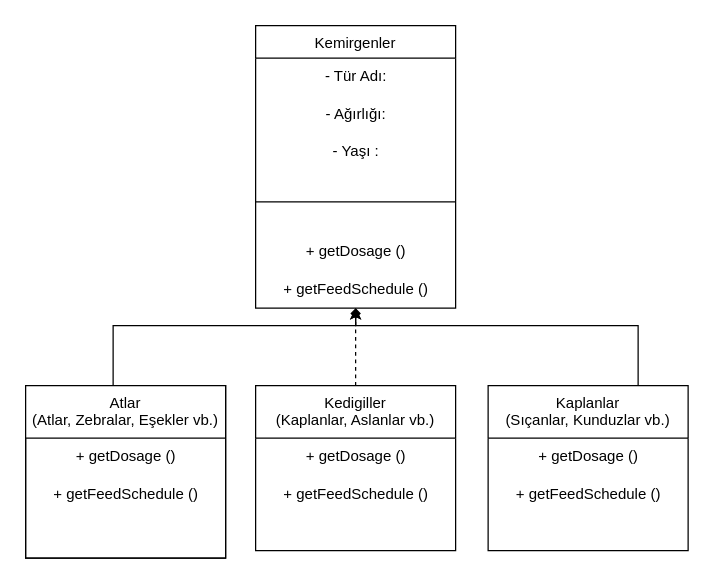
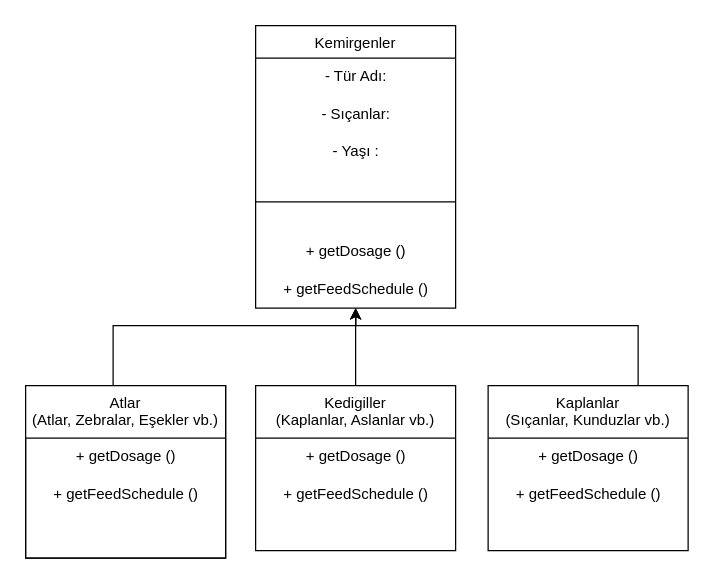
- <mxCell id="17" value="- Ağırlığı:" style="text;html=1;align=center;verticalAlign=middle;resizable=0;points=[];autosize=1;strokeColor=none;fillColor=none;" vertex="1" parent="15"><mxGeometry y="56" width="160" height="30" as="geometry" /></mxCell>
+ <mxCell id="17" value="- Sıçanlar:" style="text;html=1;align=center;verticalAlign=middle;resizable=0;points=[];autosize=1;strokeColor=none;fillColor=none;" vertex="1" parent="15"><mxGeometry y="56" width="160" height="30" as="geometry" /></mxCell>
- <mxCell id="8" style="edgeStyle=orthogonalEdgeStyle;rounded=0;orthogonalLoop=1;jettySize=auto;html=1;entryX=0.5;entryY=1;entryDx=0;entryDy=0;endArrow=diamond;" edge="1" parent="1" source="9" target="15"><mxGeometry relative="1" as="geometry"><mxPoint x="360" y="230" as="targetPoint" /><Array as="points"><mxPoint x="510" y="260" /><mxPoint x="284" y="260" /></Array></mxGeometry></mxCell>
+ <mxCell id="8" style="edgeStyle=orthogonalEdgeStyle;rounded=0;orthogonalLoop=1;jettySize=auto;html=1;entryX=0.5;entryY=1;entryDx=0;entryDy=0;" edge="1" parent="1" source="9" target="15"><mxGeometry relative="1" as="geometry"><mxPoint x="360" y="230" as="targetPoint" /><Array as="points"><mxPoint x="510" y="260" /><mxPoint x="284" y="260" /></Array></mxGeometry></mxCell>
- <mxCell id="4" style="edgeStyle=orthogonalEdgeStyle;rounded=0;orthogonalLoop=1;jettySize=auto;html=1;entryX=0.5;entryY=1;entryDx=0;entryDy=0;dashed=1;" edge="1" parent="1" source="5" target="15"><mxGeometry relative="1" as="geometry"><mxPoint x="230" y="230" as="targetPoint" /></mxGeometry></mxCell>
+ <mxCell id="4" style="edgeStyle=orthogonalEdgeStyle;rounded=0;orthogonalLoop=1;jettySize=auto;html=1;entryX=0.5;entryY=1;entryDx=0;entryDy=0;" edge="1" parent="1" source="5" target="15"><mxGeometry relative="1" as="geometry"><mxPoint x="230" y="230" as="targetPoint" /></mxGeometry></mxCell>
